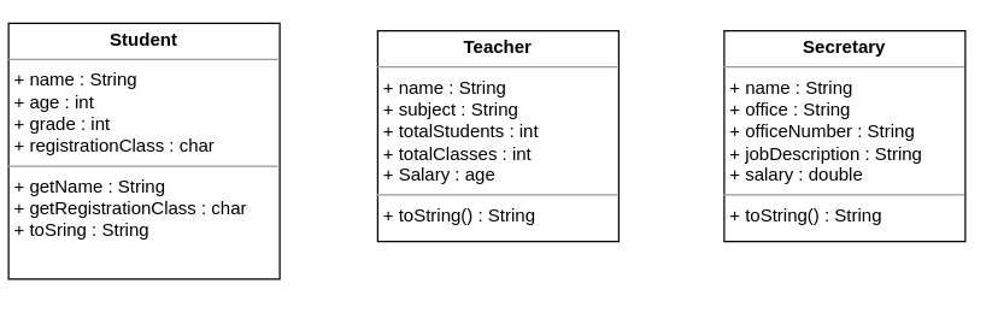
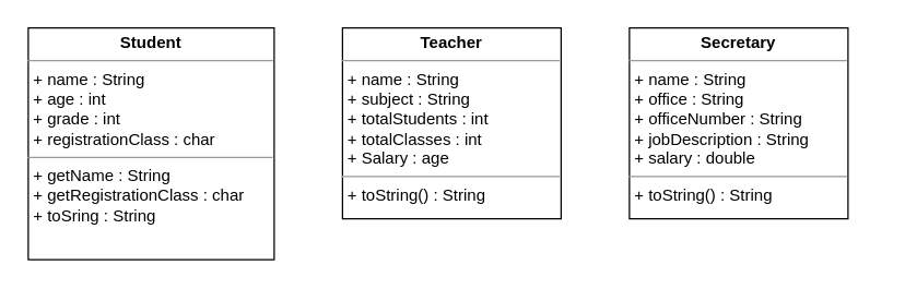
- <mxCell id="3" value="&lt;p style=&quot;margin: 0px ; margin-top: 4px ; text-align: center&quot;&gt;&lt;b&gt;Secretary&lt;/b&gt;&lt;/p&gt;&lt;hr size=&quot;1&quot;&gt;&lt;p style=&quot;margin: 0px ; margin-left: 4px&quot;&gt;+ name : String&lt;/p&gt;&lt;p style=&quot;margin: 0px ; margin-left: 4px&quot;&gt;+ office : String&lt;/p&gt;&lt;p style=&quot;margin: 0px ; margin-left: 4px&quot;&gt;+ officeNumber : String&lt;/p&gt;&lt;p style=&quot;margin: 0px ; margin-left: 4px&quot;&gt;+ jobDescription : String&lt;/p&gt;&lt;p style=&quot;margin: 0px ; margin-left: 4px&quot;&gt;+ salary : double&lt;/p&gt;&lt;hr size=&quot;1&quot;&gt;&lt;p style=&quot;margin: 0px ; margin-left: 4px&quot;&gt;+ toString() : String&lt;/p&gt;" style="verticalAlign=top;align=left;overflow=fill;fontSize=12;fontFamily=Helvetica;html=1;" vertex="1" parent="1"><mxGeometry x="480" y="20" width="160" height="140" as="geometry" /></mxCell>
+ <mxCell id="3" value="&lt;p style=&quot;margin: 0px ; margin-top: 4px ; text-align: center&quot;&gt;&lt;b&gt;Secretary&lt;/b&gt;&lt;/p&gt;&lt;hr size=&quot;1&quot;&gt;&lt;p style=&quot;margin: 0px ; margin-left: 4px&quot;&gt;+ name : String&lt;/p&gt;&lt;p style=&quot;margin: 0px ; margin-left: 4px&quot;&gt;+ office : String&lt;/p&gt;&lt;p style=&quot;margin: 0px ; margin-left: 4px&quot;&gt;+ officeNumber : String&lt;/p&gt;&lt;p style=&quot;margin: 0px ; margin-left: 4px&quot;&gt;+ jobDescription : String&lt;/p&gt;&lt;p style=&quot;margin: 0px ; margin-left: 4px&quot;&gt;+ salary : double&lt;/p&gt;&lt;hr size=&quot;1&quot;&gt;&lt;p style=&quot;margin: 0px ; margin-left: 4px&quot;&gt;+ toString() : String&lt;/p&gt;" style="verticalAlign=top;align=left;overflow=fill;fontSize=12;fontFamily=Helvetica;html=1;" vertex="1" parent="1"><mxGeometry x="460" y="20" width="160" height="140" as="geometry" /></mxCell>
- <mxCell id="2" value="&lt;p style=&quot;margin: 0px ; margin-top: 4px ; text-align: center&quot;&gt;&lt;b&gt;Student&lt;/b&gt;&lt;/p&gt;&lt;hr size=&quot;1&quot;&gt;&lt;p style=&quot;margin: 0px ; margin-left: 4px&quot;&gt;+ name : String&lt;/p&gt;&lt;p style=&quot;margin: 0px ; margin-left: 4px&quot;&gt;+ age : int&lt;/p&gt;&lt;p style=&quot;margin: 0px ; margin-left: 4px&quot;&gt;+ grade : int&lt;/p&gt;&lt;p style=&quot;margin: 0px ; margin-left: 4px&quot;&gt;+ registrationClass : char&lt;/p&gt;&lt;hr size=&quot;1&quot;&gt;&lt;p style=&quot;margin: 0px ; margin-left: 4px&quot;&gt;+ getName : String&lt;/p&gt;&lt;p style=&quot;margin: 0px ; margin-left: 4px&quot;&gt;+ getRegistrationClass : char&lt;/p&gt;&lt;p style=&quot;margin: 0px ; margin-left: 4px&quot;&gt;+ toSring : String&lt;/p&gt;" style="verticalAlign=top;align=left;overflow=fill;fontSize=12;fontFamily=Helvetica;html=1;" vertex="1" parent="1"><mxGeometry x="5" y="15" width="180" height="170" as="geometry" /></mxCell>
+ <mxCell id="2" value="&lt;p style=&quot;margin: 0px ; margin-top: 4px ; text-align: center&quot;&gt;&lt;b&gt;Student&lt;/b&gt;&lt;/p&gt;&lt;hr size=&quot;1&quot;&gt;&lt;p style=&quot;margin: 0px ; margin-left: 4px&quot;&gt;+ name : String&lt;/p&gt;&lt;p style=&quot;margin: 0px ; margin-left: 4px&quot;&gt;+ age : int&lt;/p&gt;&lt;p style=&quot;margin: 0px ; margin-left: 4px&quot;&gt;+ grade : int&lt;/p&gt;&lt;p style=&quot;margin: 0px ; margin-left: 4px&quot;&gt;+ registrationClass : char&lt;/p&gt;&lt;hr size=&quot;1&quot;&gt;&lt;p style=&quot;margin: 0px ; margin-left: 4px&quot;&gt;+ getName : String&lt;/p&gt;&lt;p style=&quot;margin: 0px ; margin-left: 4px&quot;&gt;+ getRegistrationClass : char&lt;/p&gt;&lt;p style=&quot;margin: 0px ; margin-left: 4px&quot;&gt;+ toSring : String&lt;/p&gt;" style="verticalAlign=top;align=left;overflow=fill;fontSize=12;fontFamily=Helvetica;html=1;" vertex="1" parent="1"><mxGeometry x="20" y="20" width="180" height="170" as="geometry" /></mxCell>
